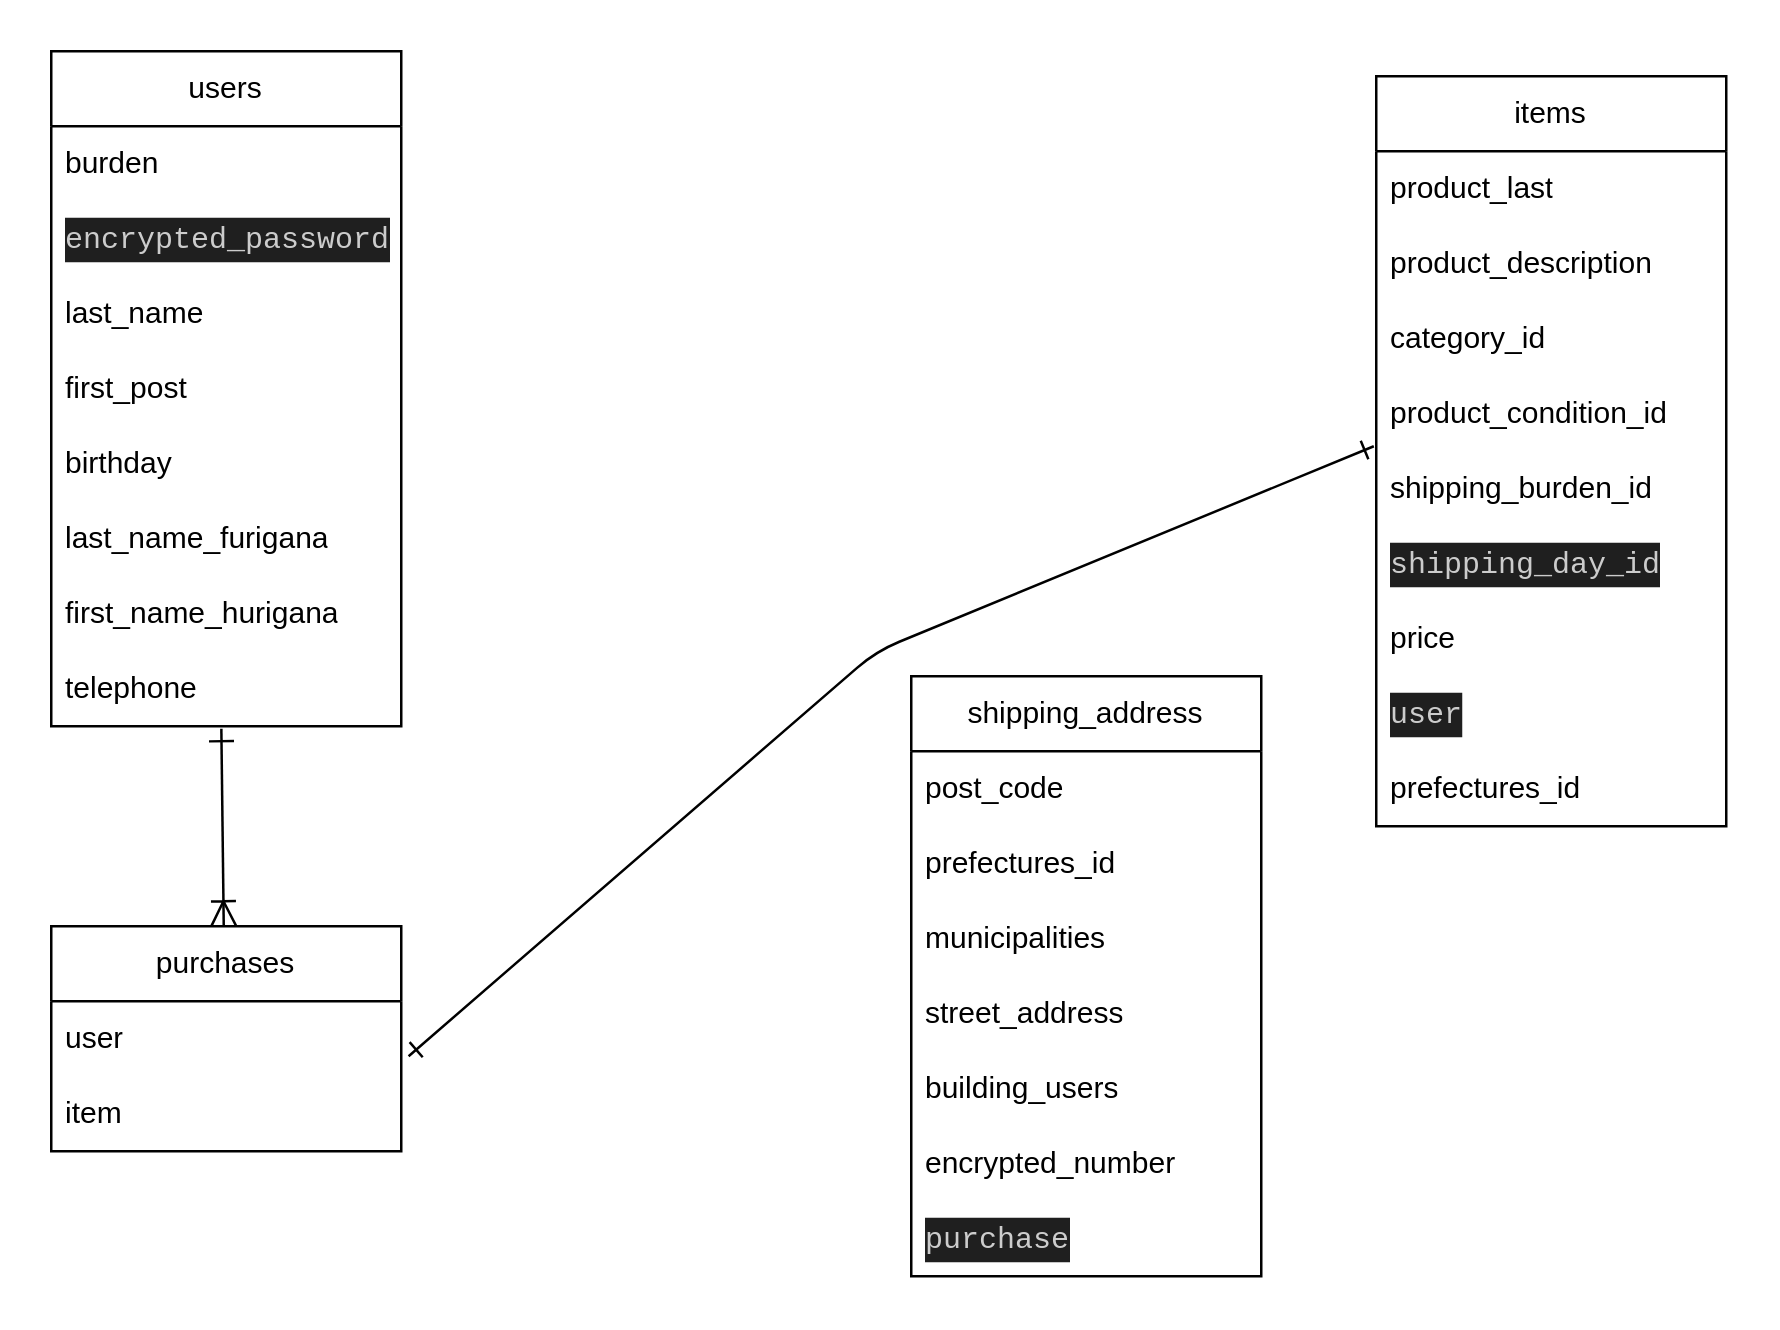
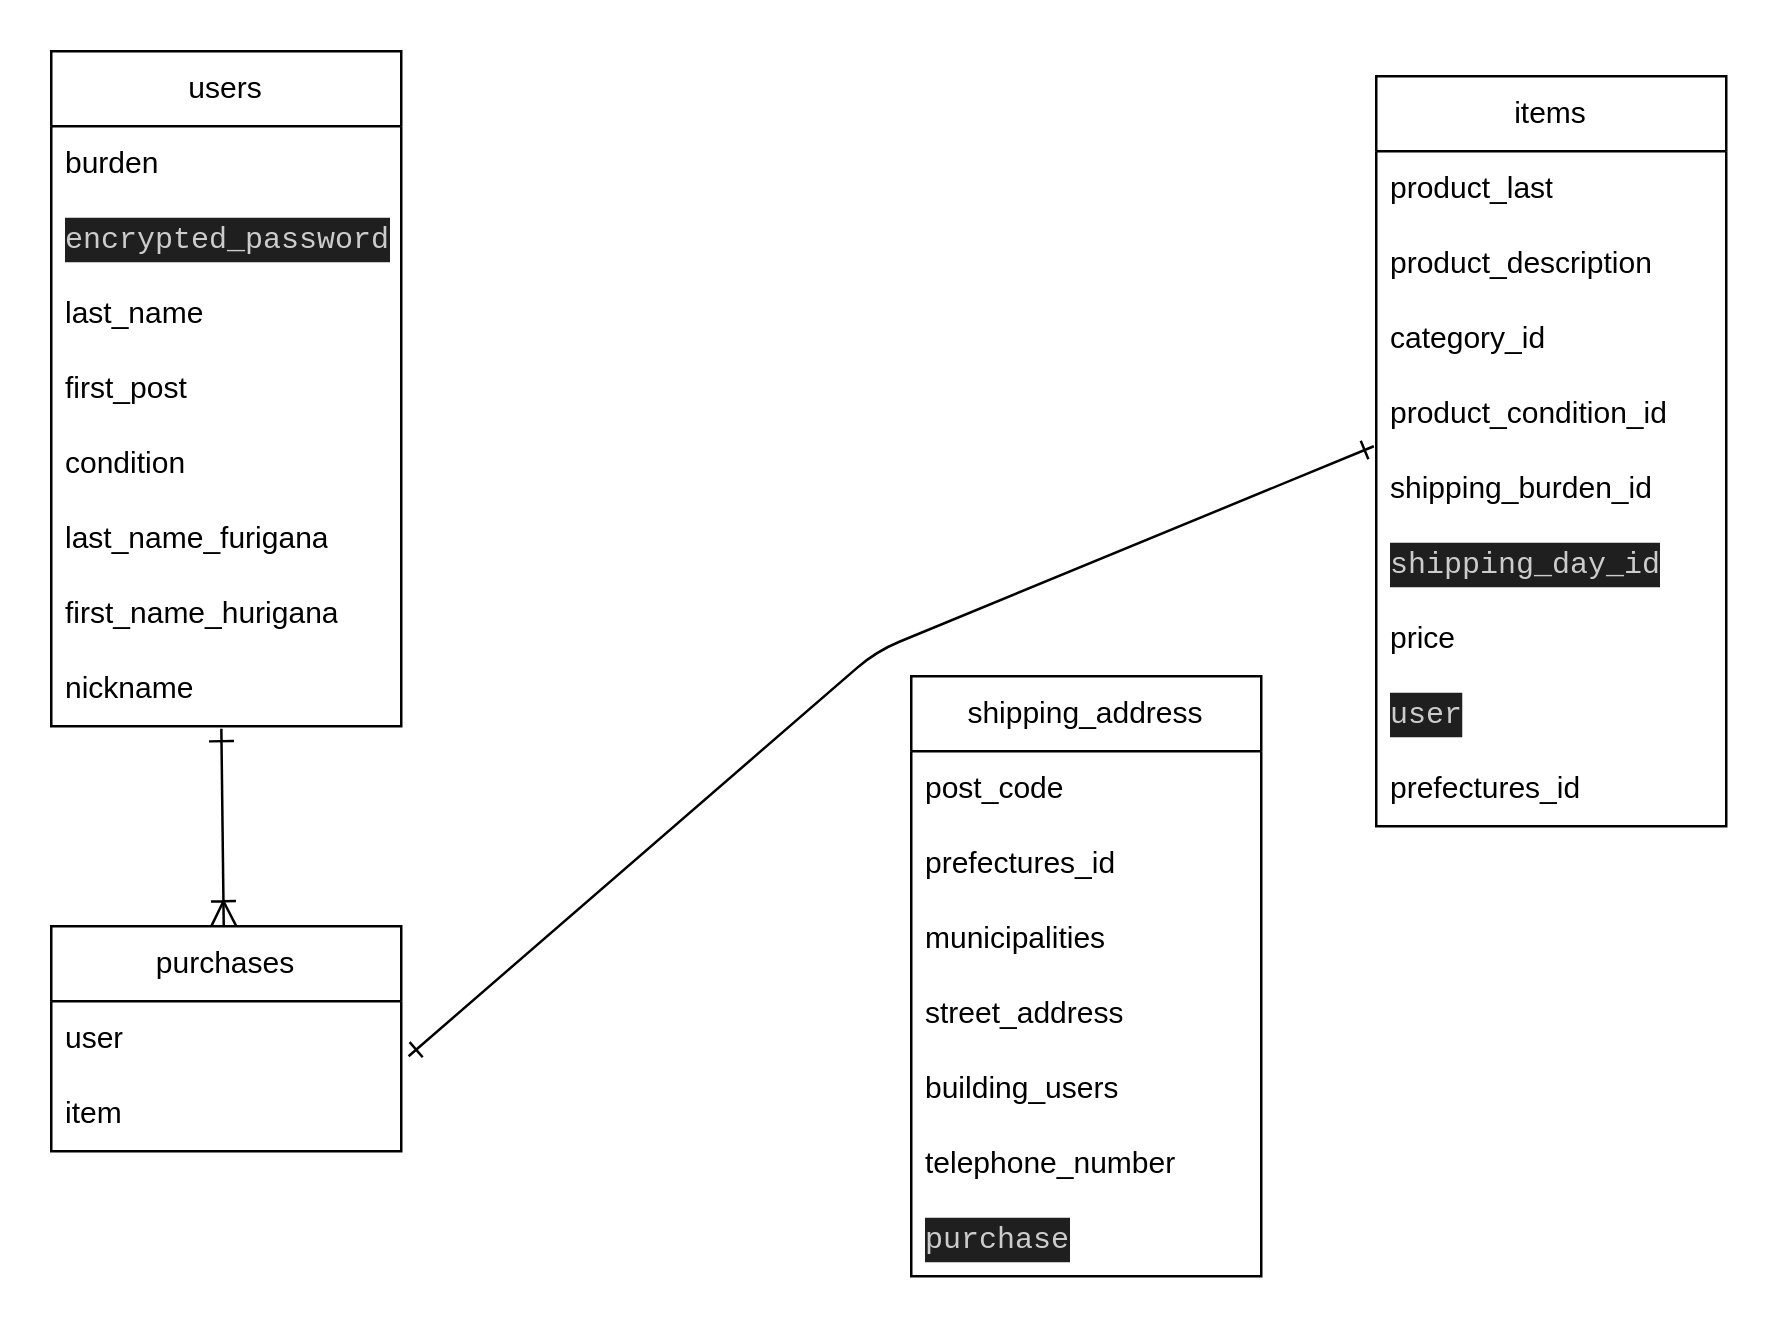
- <mxCell id="7" value="birthday" style="text;strokeColor=none;fillColor=none;align=left;verticalAlign=middle;spacingLeft=4;spacingRight=4;overflow=hidden;points=[[0,0.5],[1,0.5]];portConstraint=eastwest;rotatable=0;whiteSpace=wrap;html=1;" parent="2" vertex="1"><mxGeometry y="150" width="140" height="30" as="geometry" /></mxCell>
+ <mxCell id="7" value="condition" style="text;strokeColor=none;fillColor=none;align=left;verticalAlign=middle;spacingLeft=4;spacingRight=4;overflow=hidden;points=[[0,0.5],[1,0.5]];portConstraint=eastwest;rotatable=0;whiteSpace=wrap;html=1;" parent="2" vertex="1"><mxGeometry y="150" width="140" height="30" as="geometry" /></mxCell>
- <mxCell id="10" value="telephone" style="text;strokeColor=none;fillColor=none;align=left;verticalAlign=middle;spacingLeft=4;spacingRight=4;overflow=hidden;points=[[0,0.5],[1,0.5]];portConstraint=eastwest;rotatable=0;whiteSpace=wrap;html=1;" vertex="1" parent="2"><mxGeometry y="240" width="140" height="30" as="geometry" /></mxCell>
+ <mxCell id="10" value="nickname" style="text;strokeColor=none;fillColor=none;align=left;verticalAlign=middle;spacingLeft=4;spacingRight=4;overflow=hidden;points=[[0,0.5],[1,0.5]];portConstraint=eastwest;rotatable=0;whiteSpace=wrap;html=1;" vertex="1" parent="2"><mxGeometry y="240" width="140" height="30" as="geometry" /></mxCell>
- <mxCell id="31" value="encrypted_number" style="text;strokeColor=none;fillColor=none;align=left;verticalAlign=middle;spacingLeft=4;spacingRight=4;overflow=hidden;points=[[0,0.5],[1,0.5]];portConstraint=eastwest;rotatable=0;whiteSpace=wrap;html=1;" parent="25" vertex="1"><mxGeometry y="180" width="140" height="30" as="geometry" /></mxCell>
+ <mxCell id="31" value="telephone_number" style="text;strokeColor=none;fillColor=none;align=left;verticalAlign=middle;spacingLeft=4;spacingRight=4;overflow=hidden;points=[[0,0.5],[1,0.5]];portConstraint=eastwest;rotatable=0;whiteSpace=wrap;html=1;" parent="25" vertex="1"><mxGeometry y="180" width="140" height="30" as="geometry" /></mxCell>
